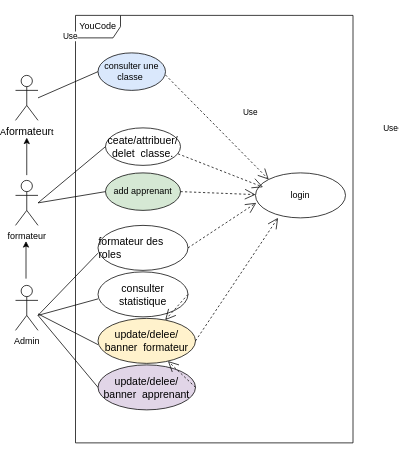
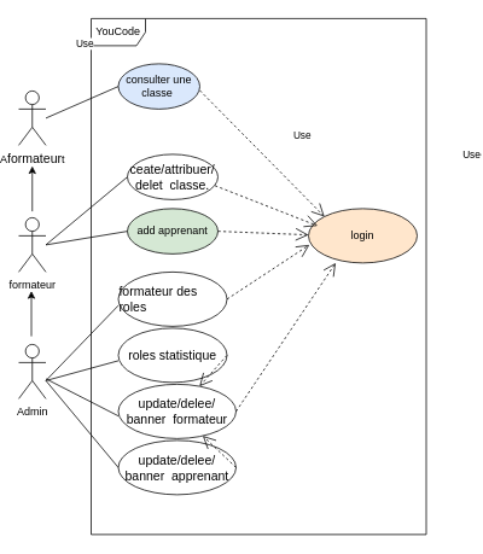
- <mxCell id="20" value="login" style="ellipse;whiteSpace=wrap;html=1;" vertex="1" parent="1"><mxGeometry x="340" y="230" width="120" height="60" as="geometry" /></mxCell>
+ <mxCell id="20" value="login" style="ellipse;whiteSpace=wrap;html=1;fillColor=#ffe6cc;" vertex="1" parent="1"><mxGeometry x="340" y="230" width="120" height="60" as="geometry" /></mxCell>
- <mxCell id="13" value="&lt;font face=&quot;Nunito Sans, sans-serif&quot;&gt;&lt;span style=&quot;font-size: 14px&quot;&gt;consulter statistique&lt;/span&gt;&lt;/font&gt;" style="ellipse;whiteSpace=wrap;html=1;" vertex="1" parent="1"><mxGeometry x="130" y="362" width="120" height="60" as="geometry" /></mxCell>
+ <mxCell id="13" value="&lt;font face=&quot;Nunito Sans, sans-serif&quot;&gt;&lt;span style=&quot;font-size: 14px&quot;&gt;roles statistique&lt;/span&gt;&lt;/font&gt;" style="ellipse;whiteSpace=wrap;html=1;" vertex="1" parent="1"><mxGeometry x="130" y="362" width="120" height="60" as="geometry" /></mxCell>
- <mxCell id="14" value="&lt;span style=&quot;font-family: &amp;#34;nunito sans&amp;#34; , sans-serif ; font-size: 14px ; text-align: left&quot;&gt;update/delee/&lt;br&gt;banner&amp;nbsp; formateur&lt;/span&gt;" style="ellipse;whiteSpace=wrap;html=1;fillColor=#fff2cc;" vertex="1" parent="1"><mxGeometry x="130" y="424" width="130" height="60" as="geometry" /></mxCell>
+ <mxCell id="14" value="&lt;span style=&quot;font-family: &amp;#34;nunito sans&amp;#34; , sans-serif ; font-size: 14px ; text-align: left&quot;&gt;update/delee/&lt;br&gt;banner&amp;nbsp; formateur&lt;/span&gt;" style="ellipse;whiteSpace=wrap;html=1;" vertex="1" parent="1"><mxGeometry x="130" y="424" width="130" height="60" as="geometry" /></mxCell>
- <mxCell id="15" value="&lt;span style=&quot;font-family: &amp;#34;nunito sans&amp;#34; , sans-serif ; font-size: 14px ; text-align: left&quot;&gt;update/delee/&lt;br&gt;banner&amp;nbsp; apprenant&lt;/span&gt;" style="ellipse;whiteSpace=wrap;html=1;fillColor=#e1d5e7;" vertex="1" parent="1"><mxGeometry x="130" y="486" width="130" height="60" as="geometry" /></mxCell>
+ <mxCell id="15" value="&lt;span style=&quot;font-family: &amp;#34;nunito sans&amp;#34; , sans-serif ; font-size: 14px ; text-align: left&quot;&gt;update/delee/&lt;br&gt;banner&amp;nbsp; apprenant&lt;/span&gt;" style="ellipse;whiteSpace=wrap;html=1;" vertex="1" parent="1"><mxGeometry x="130" y="486" width="130" height="60" as="geometry" /></mxCell>
